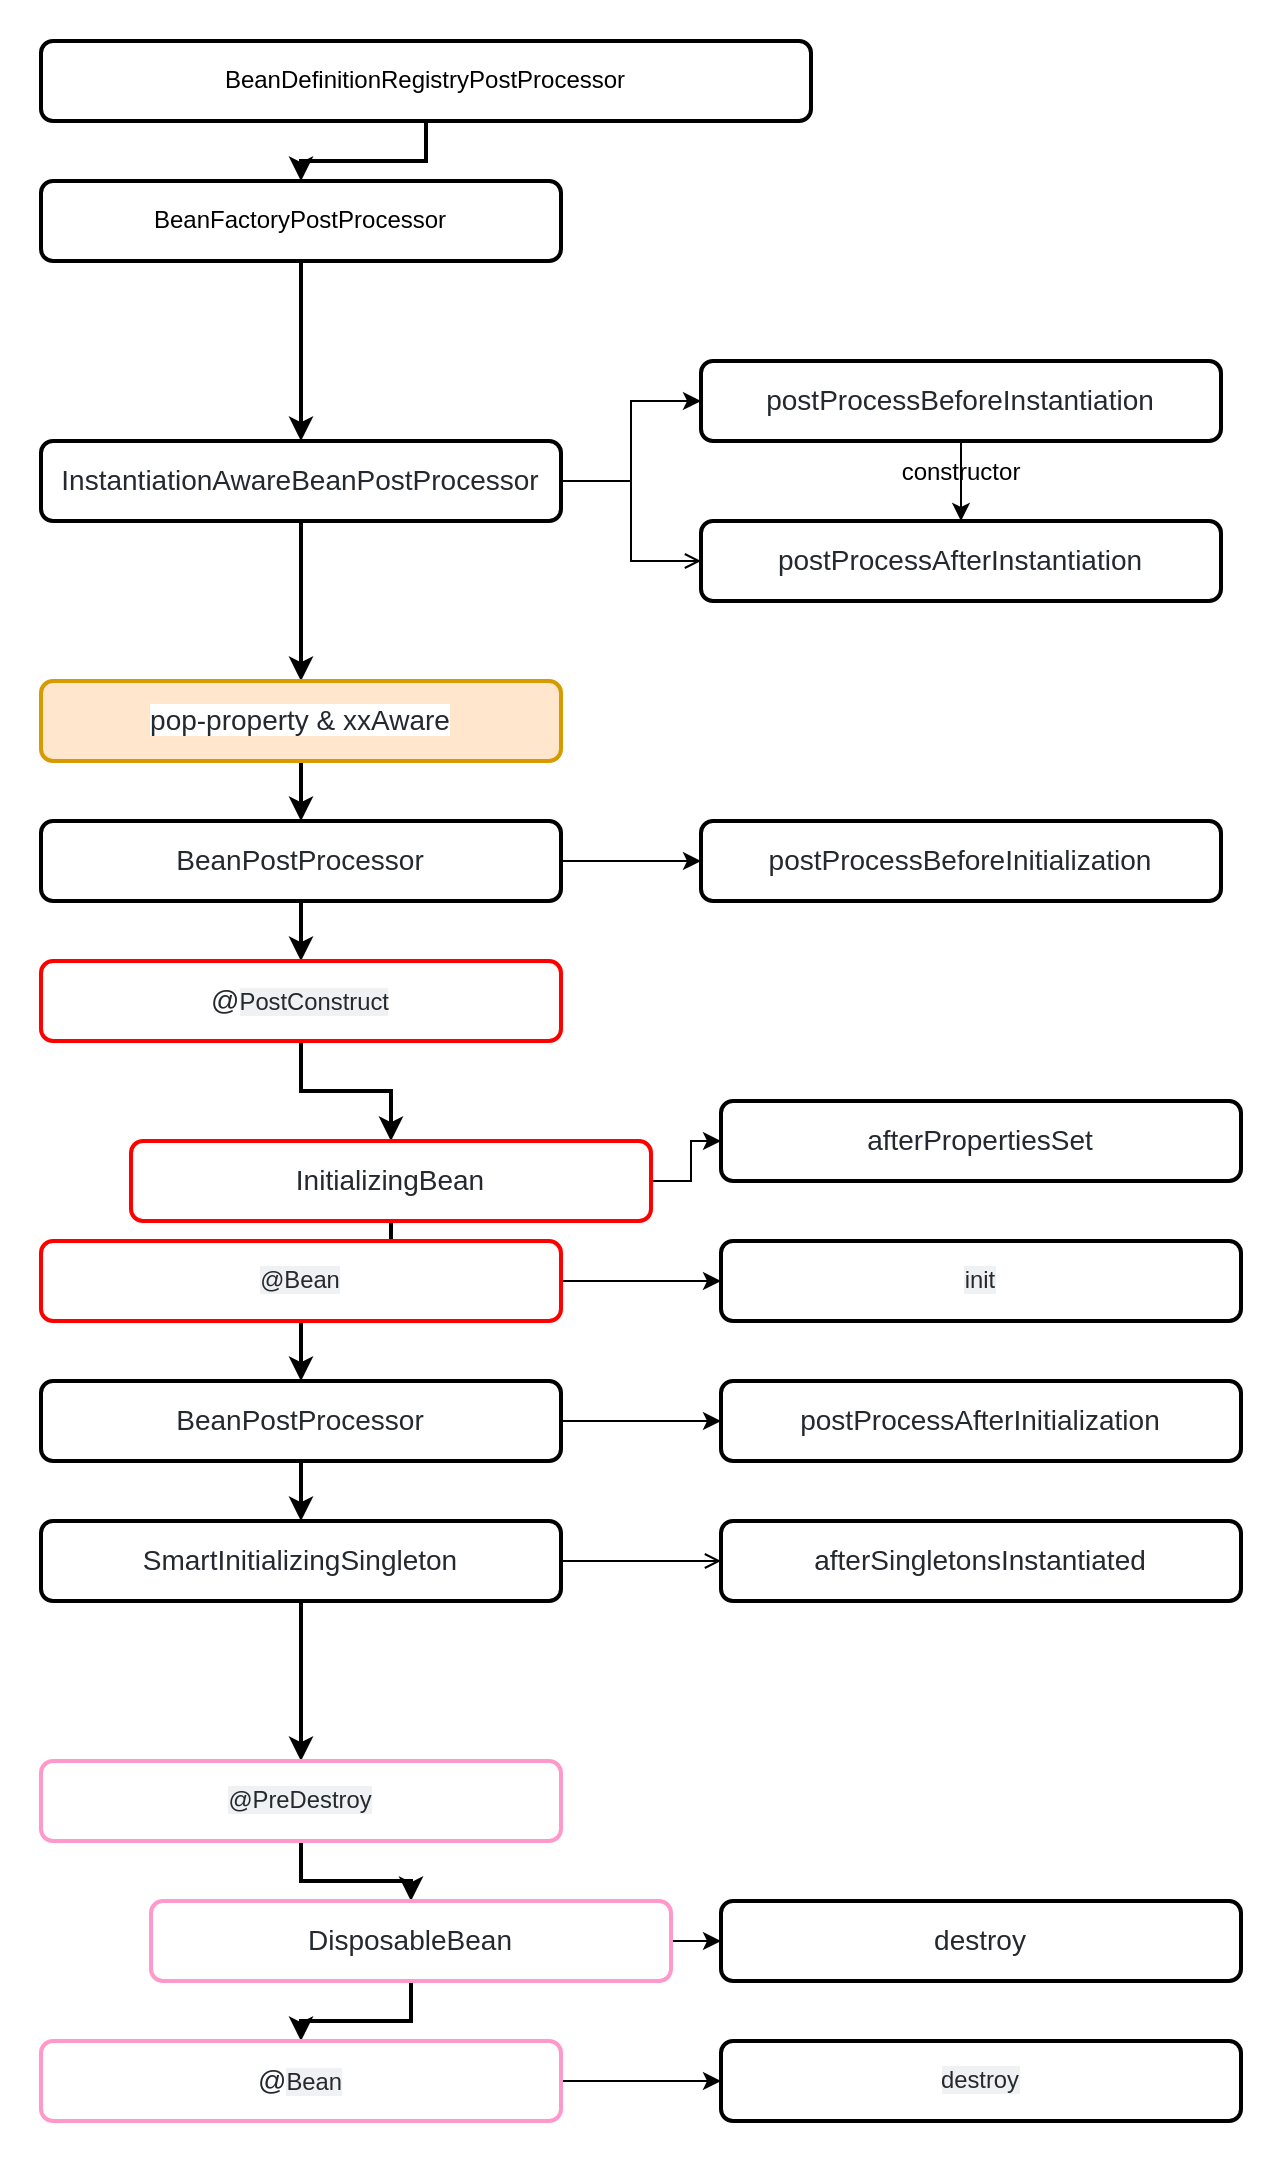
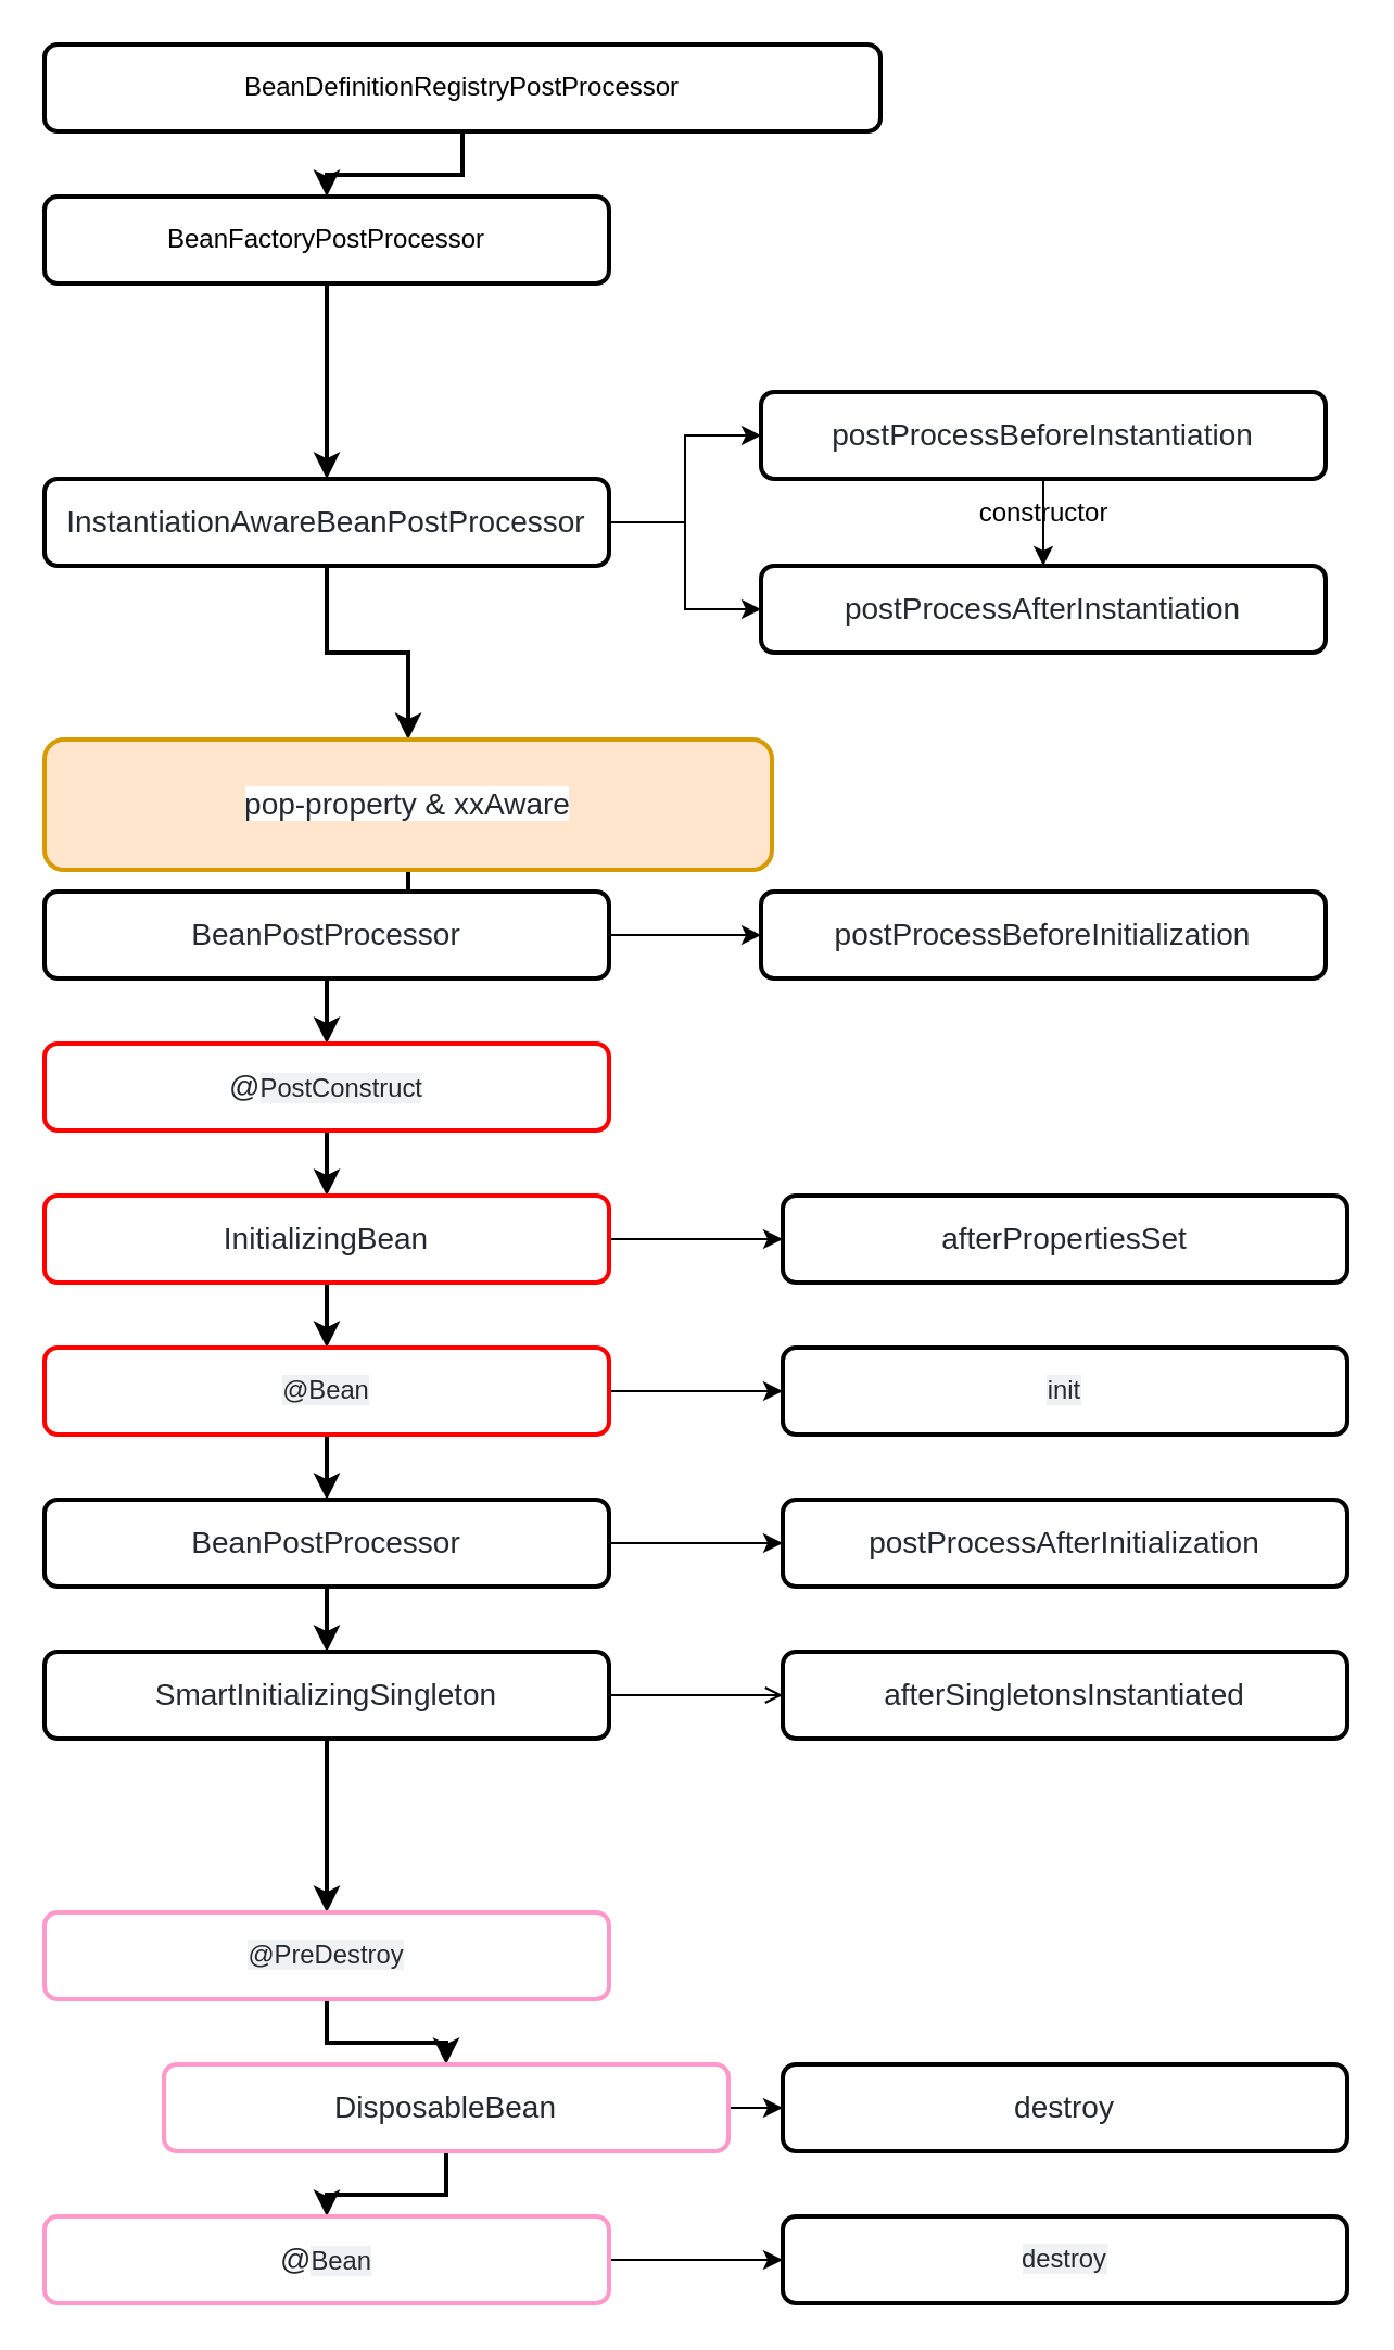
- <mxCell id="7" style="edgeStyle=orthogonalEdgeStyle;rounded=0;orthogonalLoop=1;jettySize=auto;html=1;entryX=0;entryY=0.5;entryDx=0;entryDy=0;strokeWidth=1;fontStyle=0;endArrow=open;" parent="1" source="9" target="12" edge="1"><mxGeometry relative="1" as="geometry" /></mxCell>
+ <mxCell id="7" style="edgeStyle=orthogonalEdgeStyle;rounded=0;orthogonalLoop=1;jettySize=auto;html=1;entryX=0;entryY=0.5;entryDx=0;entryDy=0;strokeWidth=1;fontStyle=0" parent="1" source="9" target="12" edge="1"><mxGeometry relative="1" as="geometry" /></mxCell>
- <mxCell id="14" value="&lt;span style=&quot;color: rgb(36 , 41 , 47) ; font-family: , &amp;#34;blinkmacsystemfont&amp;#34; , &amp;#34;segoe ui&amp;#34; , &amp;#34;helvetica&amp;#34; , &amp;#34;arial&amp;#34; , sans-serif , &amp;#34;apple color emoji&amp;#34; , &amp;#34;segoe ui emoji&amp;#34; ; font-size: 14px ; text-align: left ; background-color: rgb(255 , 255 , 255)&quot;&gt;pop-property &amp;amp; xx&lt;/span&gt;&lt;span style=&quot;color: rgb(36 , 41 , 47) ; font-family: , &amp;#34;blinkmacsystemfont&amp;#34; , &amp;#34;segoe ui&amp;#34; , &amp;#34;helvetica&amp;#34; , &amp;#34;arial&amp;#34; , sans-serif , &amp;#34;apple color emoji&amp;#34; , &amp;#34;segoe ui emoji&amp;#34; ; font-size: 14px ; text-align: left ; background-color: rgb(255 , 255 , 255)&quot;&gt;Aware&lt;/span&gt;" style="rounded=1;whiteSpace=wrap;html=1;strokeWidth=2;fontStyle=0;fillColor=#ffe6cc;strokeColor=#d79b00;" parent="1" vertex="1"><mxGeometry x="20" y="340" width="260" height="40" as="geometry" /></mxCell>
+ <mxCell id="14" value="&lt;span style=&quot;color: rgb(36 , 41 , 47) ; font-family: , &amp;#34;blinkmacsystemfont&amp;#34; , &amp;#34;segoe ui&amp;#34; , &amp;#34;helvetica&amp;#34; , &amp;#34;arial&amp;#34; , sans-serif , &amp;#34;apple color emoji&amp;#34; , &amp;#34;segoe ui emoji&amp;#34; ; font-size: 14px ; text-align: left ; background-color: rgb(255 , 255 , 255)&quot;&gt;pop-property &amp;amp; xx&lt;/span&gt;&lt;span style=&quot;color: rgb(36 , 41 , 47) ; font-family: , &amp;#34;blinkmacsystemfont&amp;#34; , &amp;#34;segoe ui&amp;#34; , &amp;#34;helvetica&amp;#34; , &amp;#34;arial&amp;#34; , sans-serif , &amp;#34;apple color emoji&amp;#34; , &amp;#34;segoe ui emoji&amp;#34; ; font-size: 14px ; text-align: left ; background-color: rgb(255 , 255 , 255)&quot;&gt;Aware&lt;/span&gt;" style="rounded=1;whiteSpace=wrap;html=1;strokeWidth=2;fontStyle=0;fillColor=#ffe6cc;strokeColor=#d79b00;" parent="1" vertex="1"><mxGeometry x="20" y="340" width="335" height="60" as="geometry" /></mxCell>
- <mxCell id="23" value="&lt;span style=&quot;color: rgb(36, 41, 47); font-size: 14px; font-style: normal; font-weight: 400; letter-spacing: normal; text-align: left; text-indent: 0px; text-transform: none; word-spacing: 0px; background-color: rgb(255, 255, 255); display: inline; float: none;&quot;&gt;InitializingBean&lt;/span&gt;" style="rounded=1;whiteSpace=wrap;html=1;strokeWidth=2;fontStyle=0;strokeColor=#FF0000;" parent="1" vertex="1"><mxGeometry x="65" y="570" width="260" height="40" as="geometry" /></mxCell>
+ <mxCell id="23" value="&lt;span style=&quot;color: rgb(36, 41, 47); font-size: 14px; font-style: normal; font-weight: 400; letter-spacing: normal; text-align: left; text-indent: 0px; text-transform: none; word-spacing: 0px; background-color: rgb(255, 255, 255); display: inline; float: none;&quot;&gt;InitializingBean&lt;/span&gt;" style="rounded=1;whiteSpace=wrap;html=1;strokeWidth=2;fontStyle=0;strokeColor=#FF0000;" parent="1" vertex="1"><mxGeometry x="20" y="550" width="260" height="40" as="geometry" /></mxCell>
